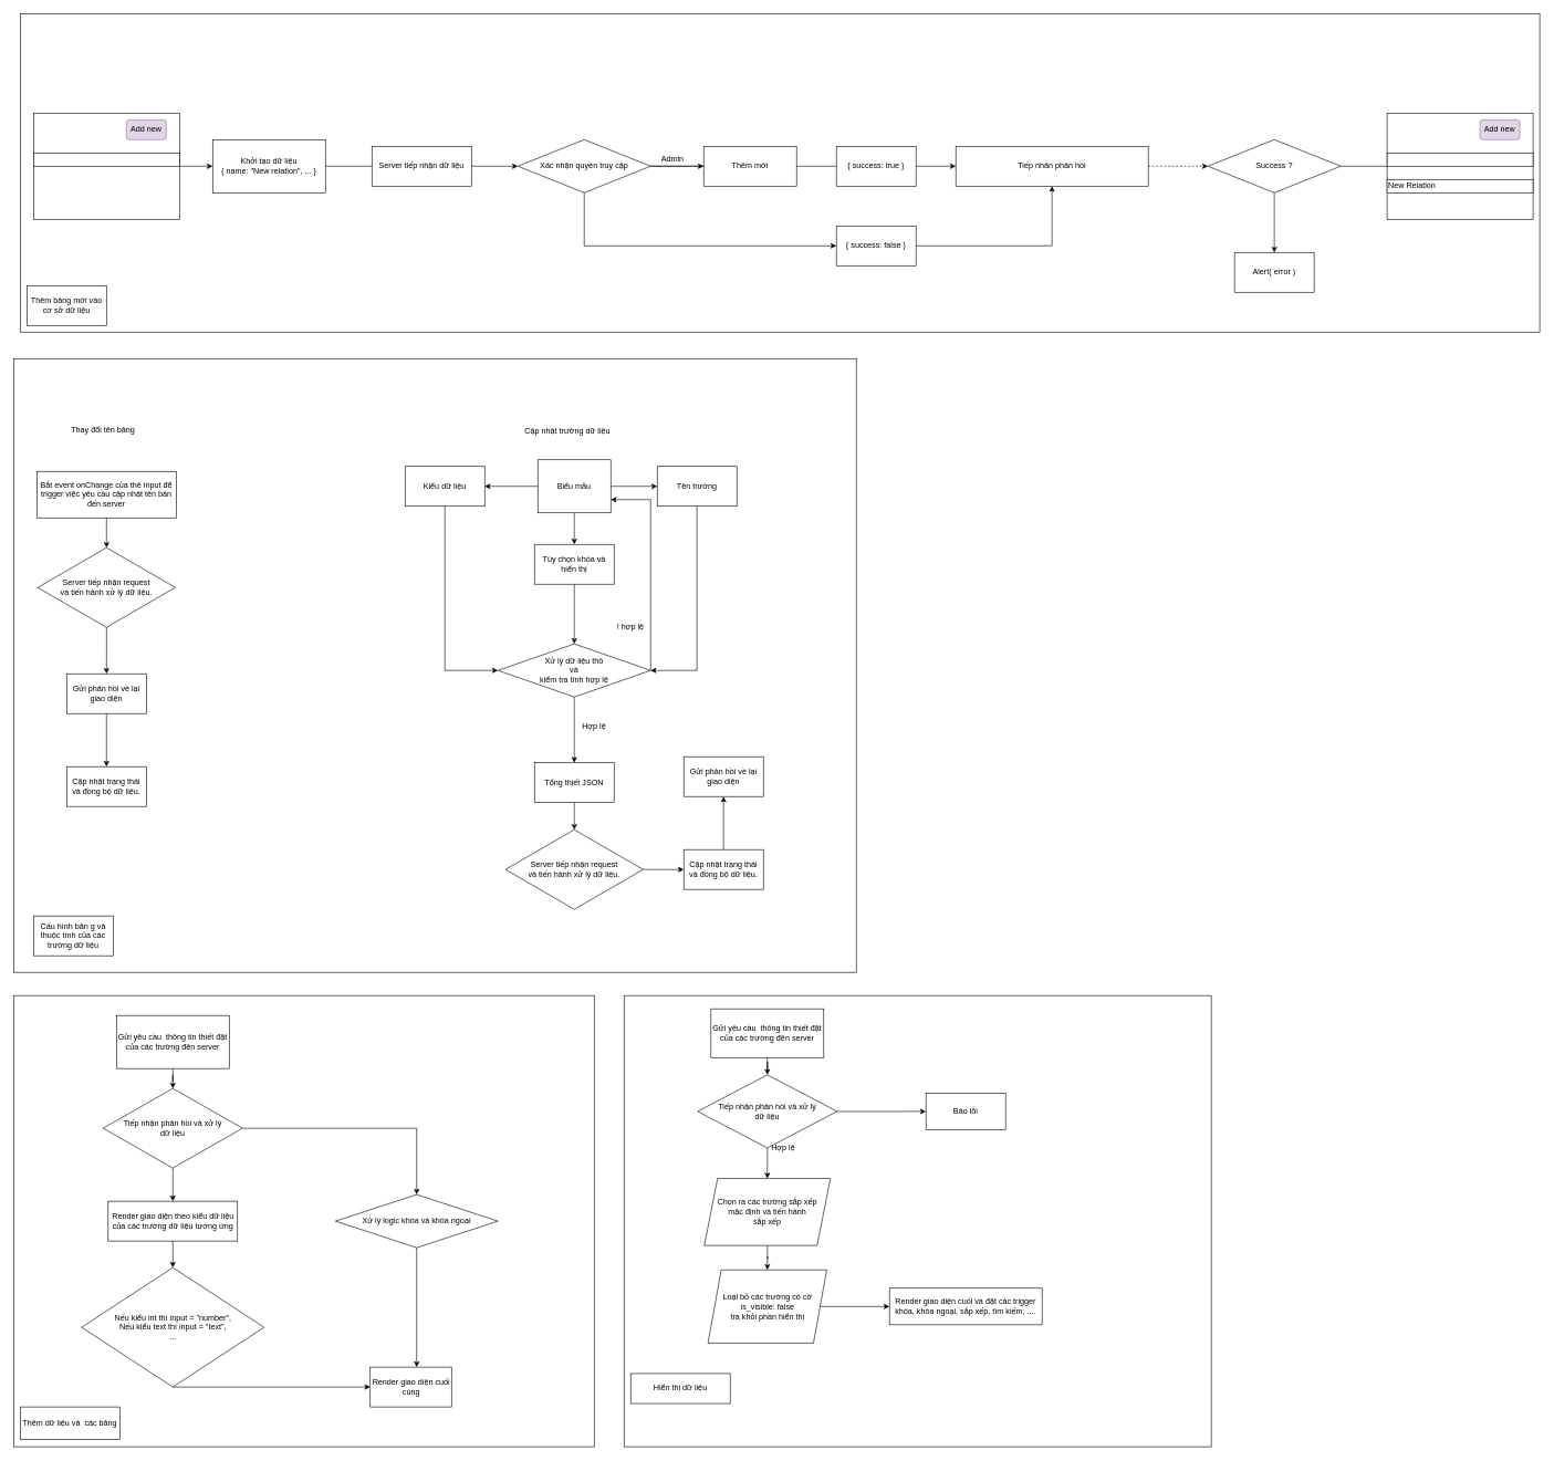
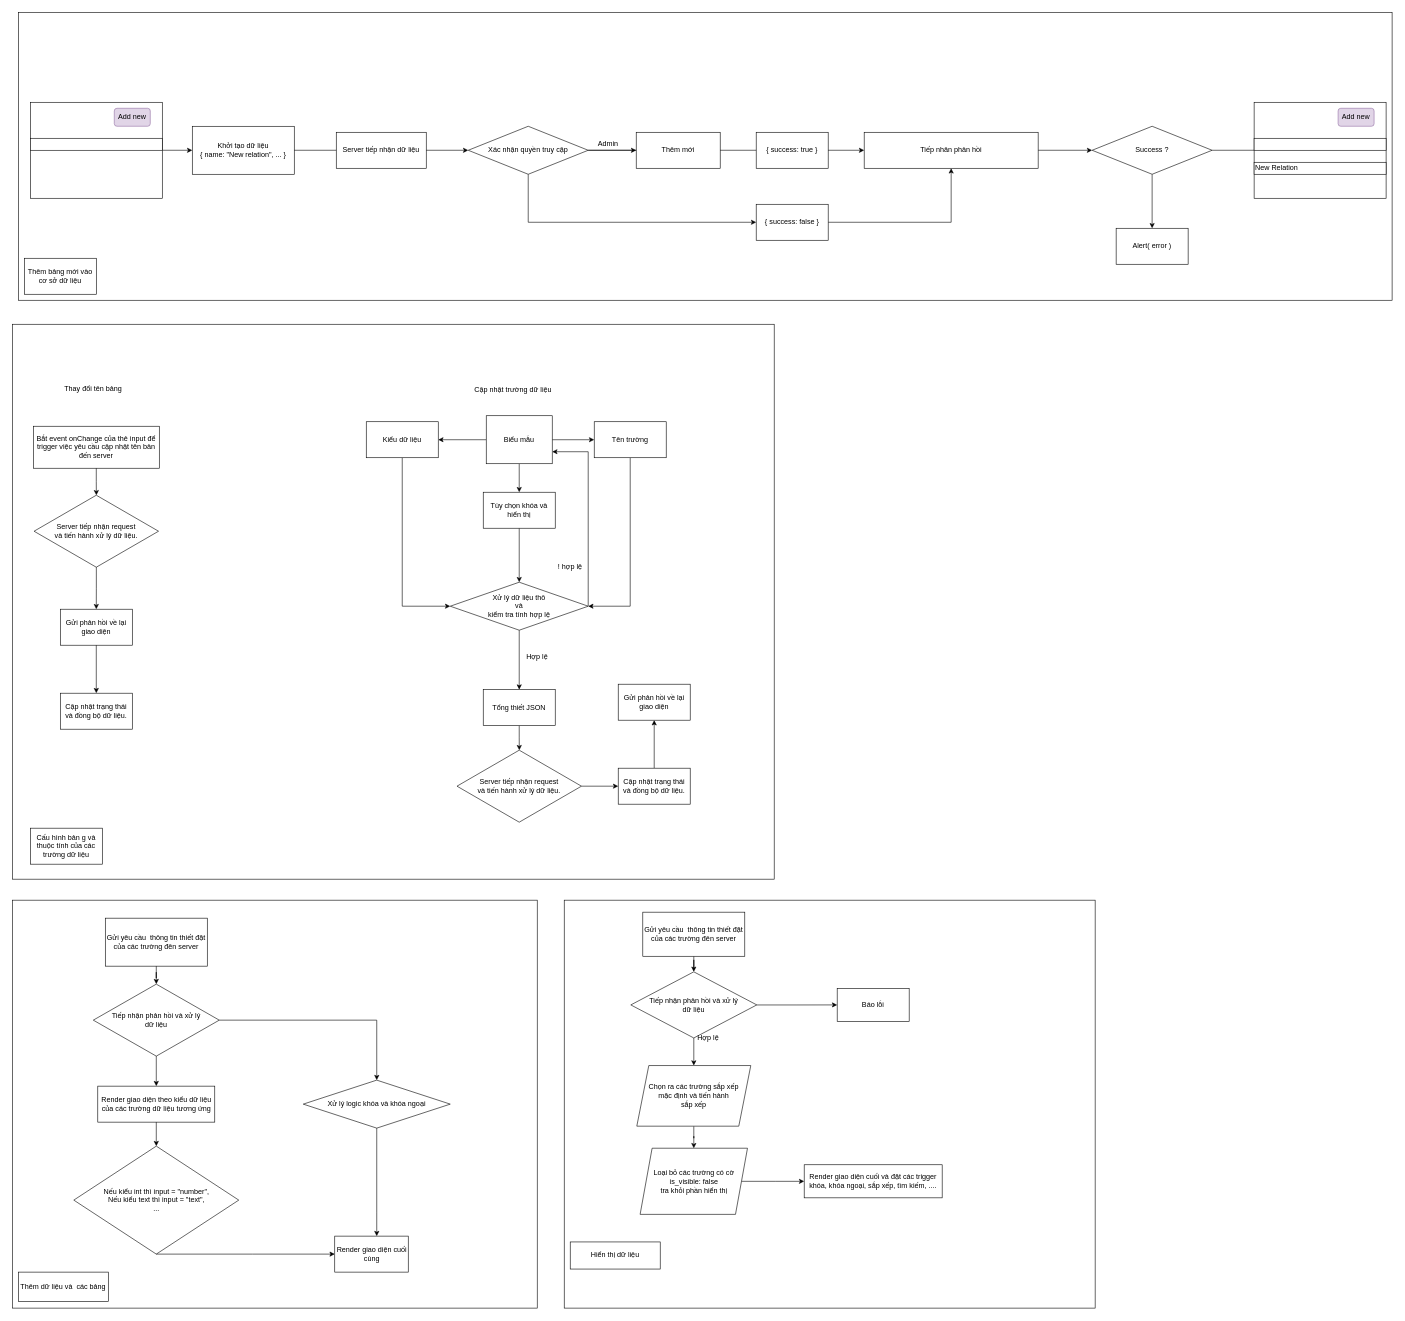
- <mxCell id="14" value="" style="edgeStyle=orthogonalEdgeStyle;rounded=0;orthogonalLoop=1;jettySize=auto;html=1;dashed=1;" edge="1" parent="1" source="15" target="21"><mxGeometry relative="1" as="geometry" /></mxCell>
+ <mxCell id="14" value="" style="edgeStyle=orthogonalEdgeStyle;rounded=0;orthogonalLoop=1;jettySize=auto;html=1;" edge="1" parent="1" source="15" target="21"><mxGeometry relative="1" as="geometry" /></mxCell>
